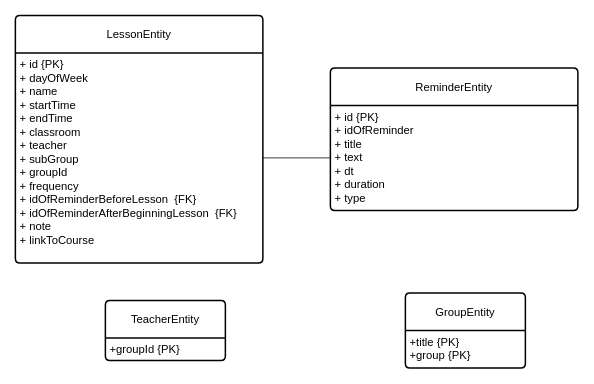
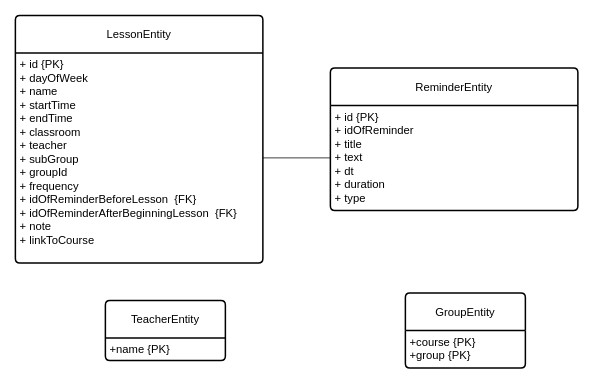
- <mxCell id="3" value="+title {PK}&lt;div&gt;+&lt;span style=&quot;background-color: transparent; color: light-dark(rgb(0, 0, 0), rgb(255, 255, 255));&quot;&gt;group {PK}&lt;/span&gt;&lt;/div&gt;" style="align=left;strokeColor=none;fillColor=none;spacingLeft=4;spacingRight=4;fontSize=15;verticalAlign=top;resizable=0;rotatable=0;part=1;html=1;whiteSpace=wrap;" vertex="1" parent="2"><mxGeometry y="50" width="160" height="50" as="geometry" /></mxCell>
+ <mxCell id="3" value="+course {PK}&lt;div&gt;+&lt;span style=&quot;background-color: transparent; color: light-dark(rgb(0, 0, 0), rgb(255, 255, 255));&quot;&gt;group {PK}&lt;/span&gt;&lt;/div&gt;" style="align=left;strokeColor=none;fillColor=none;spacingLeft=4;spacingRight=4;fontSize=15;verticalAlign=top;resizable=0;rotatable=0;part=1;html=1;whiteSpace=wrap;" vertex="1" parent="2"><mxGeometry y="50" width="160" height="50" as="geometry" /></mxCell>
- <mxCell id="5" value="+groupId {PK}" style="align=left;strokeColor=none;fillColor=none;spacingLeft=4;spacingRight=4;fontSize=15;verticalAlign=top;resizable=0;rotatable=0;part=1;html=1;whiteSpace=wrap;" vertex="1" parent="4"><mxGeometry y="50" width="160" height="30" as="geometry" /></mxCell>
+ <mxCell id="5" value="+name {PK}" style="align=left;strokeColor=none;fillColor=none;spacingLeft=4;spacingRight=4;fontSize=15;verticalAlign=top;resizable=0;rotatable=0;part=1;html=1;whiteSpace=wrap;" vertex="1" parent="4"><mxGeometry y="50" width="160" height="30" as="geometry" /></mxCell>
